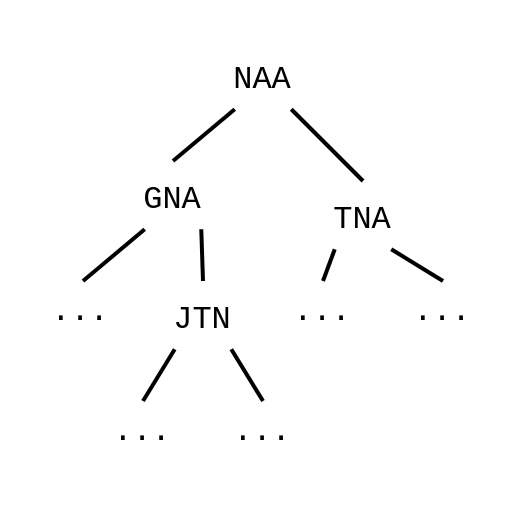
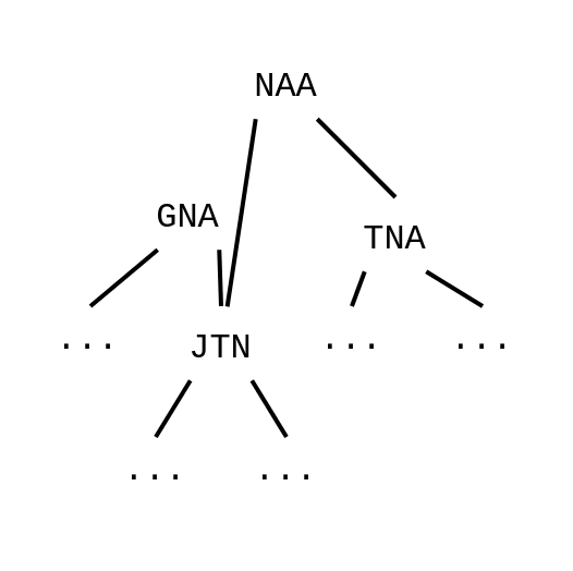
- <mxCell id="2" style="edgeStyle=none;html=1;exitX=0;exitY=1;exitDx=0;exitDy=0;entryX=0.5;entryY=0;entryDx=0;entryDy=0;endArrow=none;endFill=0;strokeWidth=2;fontSize=16;fontFamily=Courier New;" parent="1" source="4" target="7" edge="1"><mxGeometry relative="1" as="geometry" /></mxCell>
+ <mxCell id="2" style="edgeStyle=none;html=1;exitX=0;exitY=1;exitDx=0;exitDy=0;endArrow=none;endFill=0;strokeWidth=2;fontSize=16;fontFamily=Courier New;" parent="1" source="4" target="13" edge="1"><mxGeometry relative="1" as="geometry" /></mxCell>
